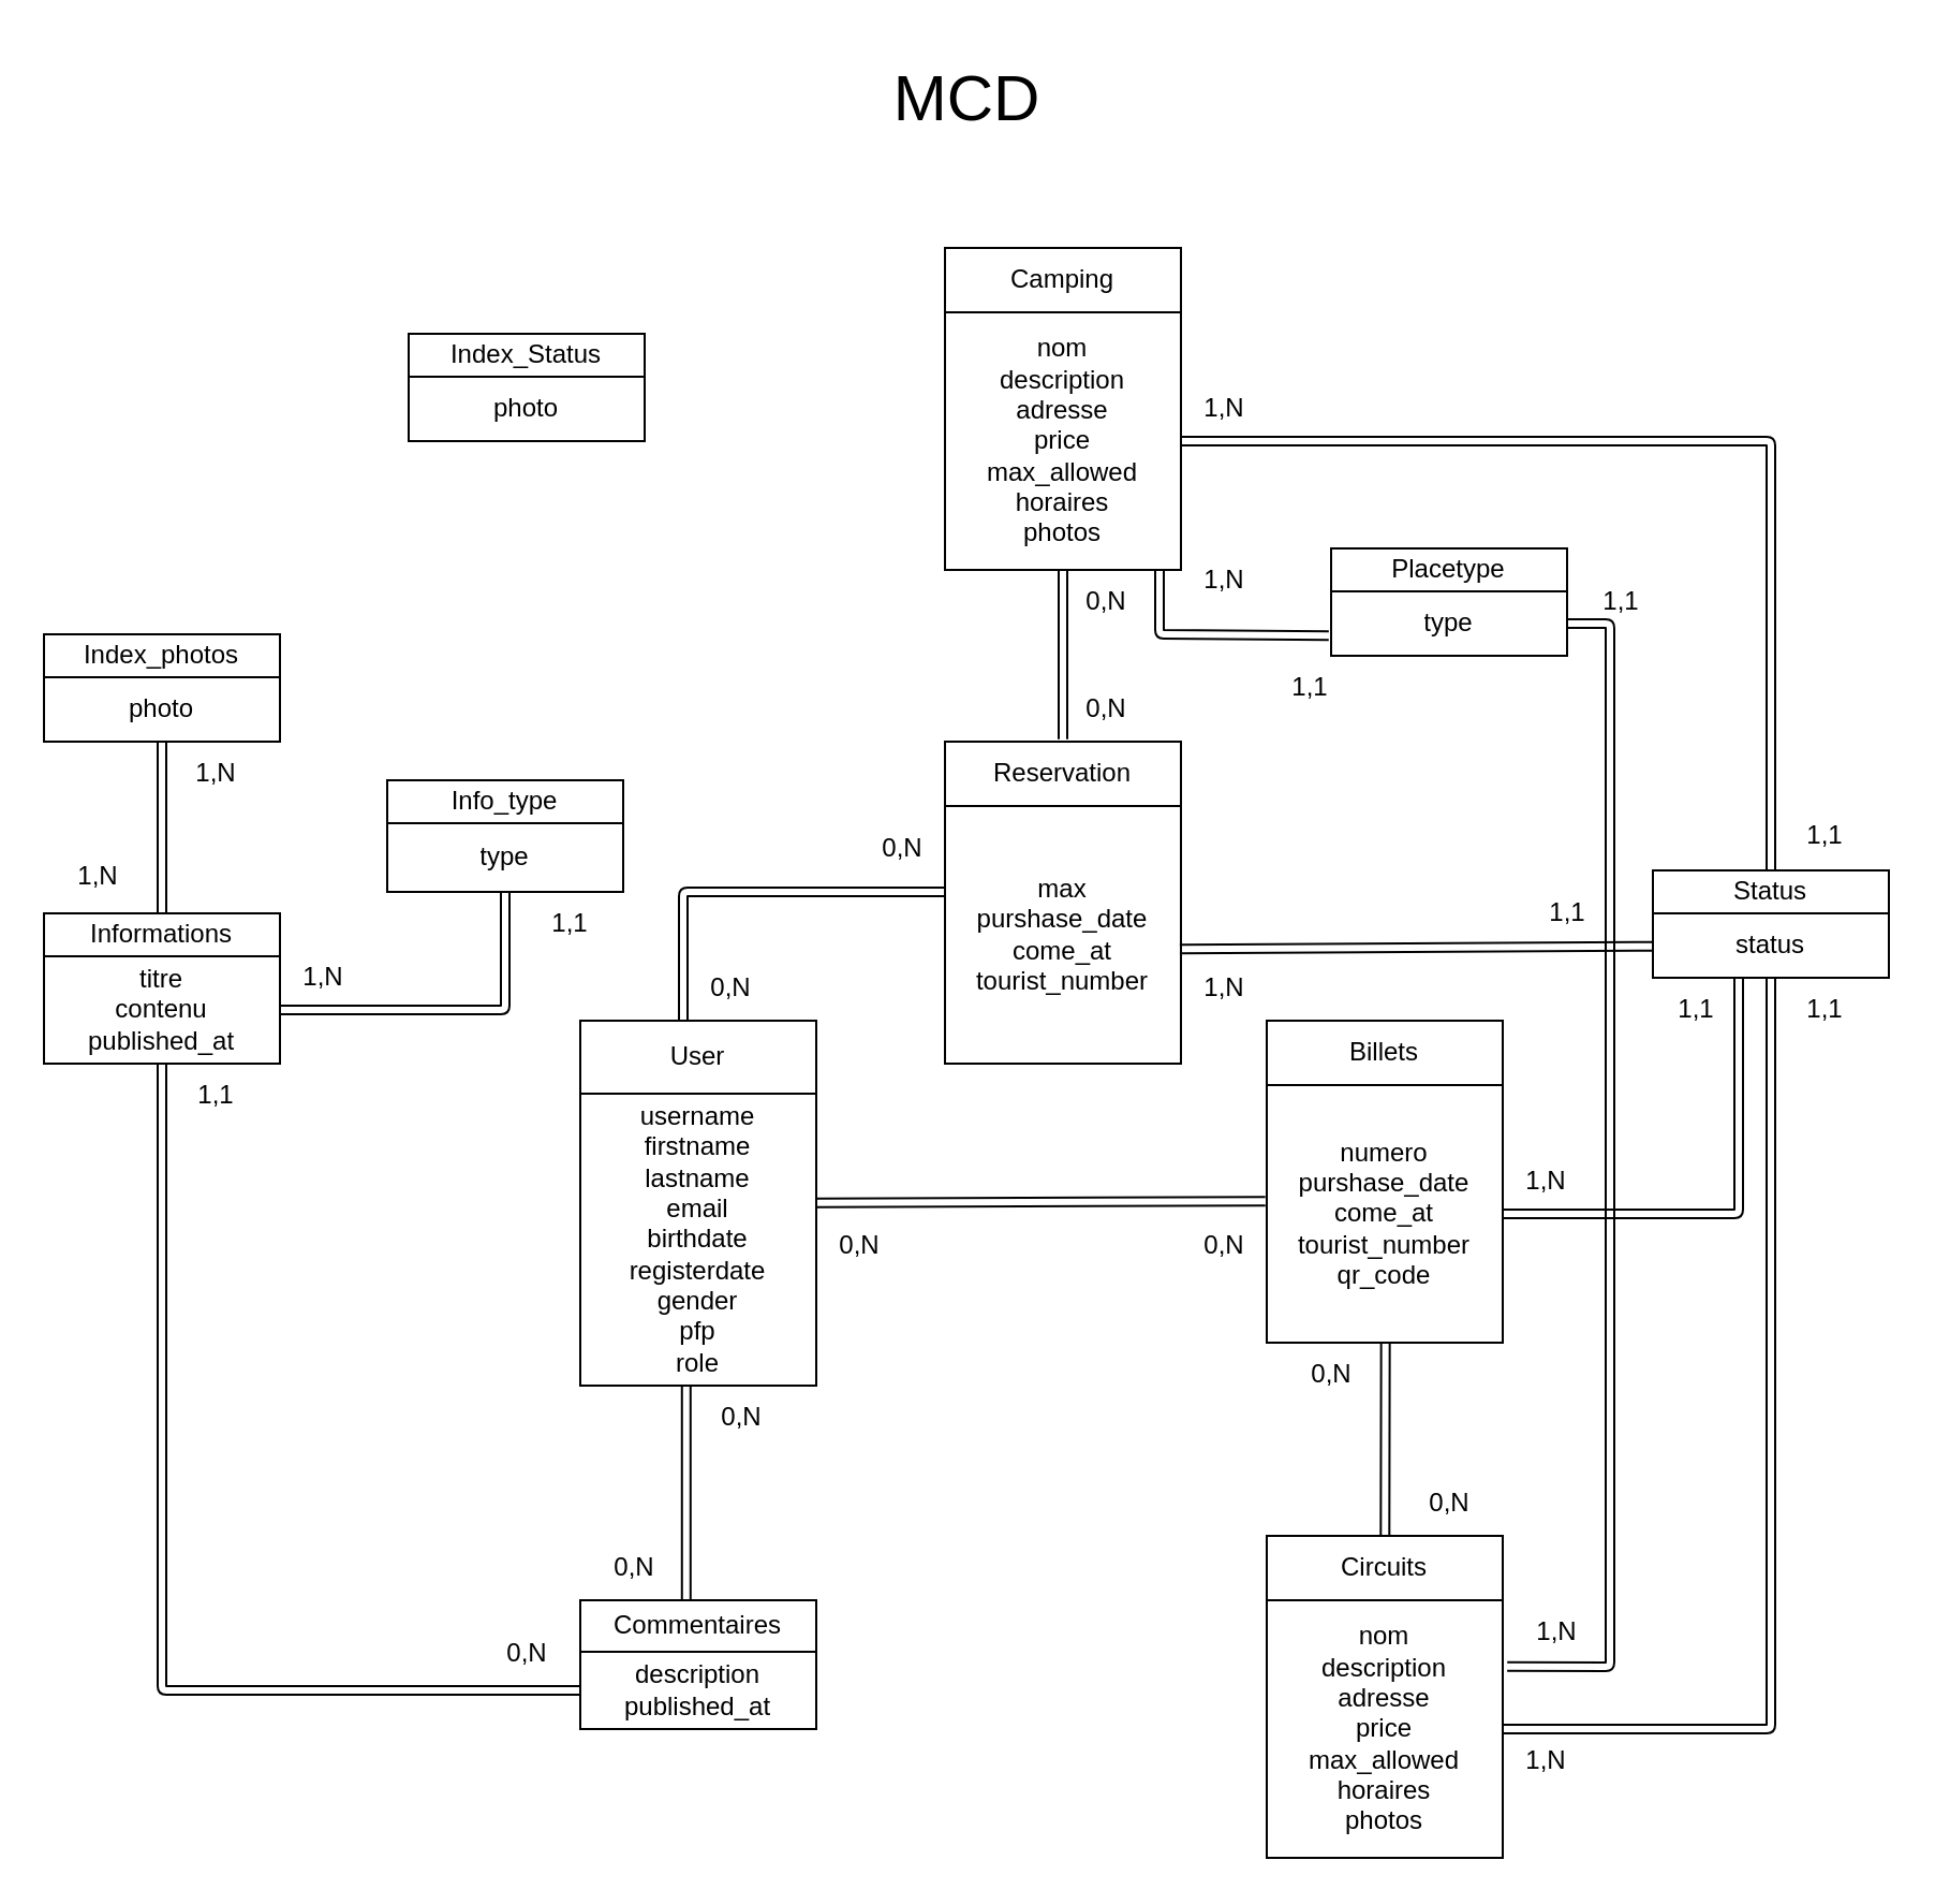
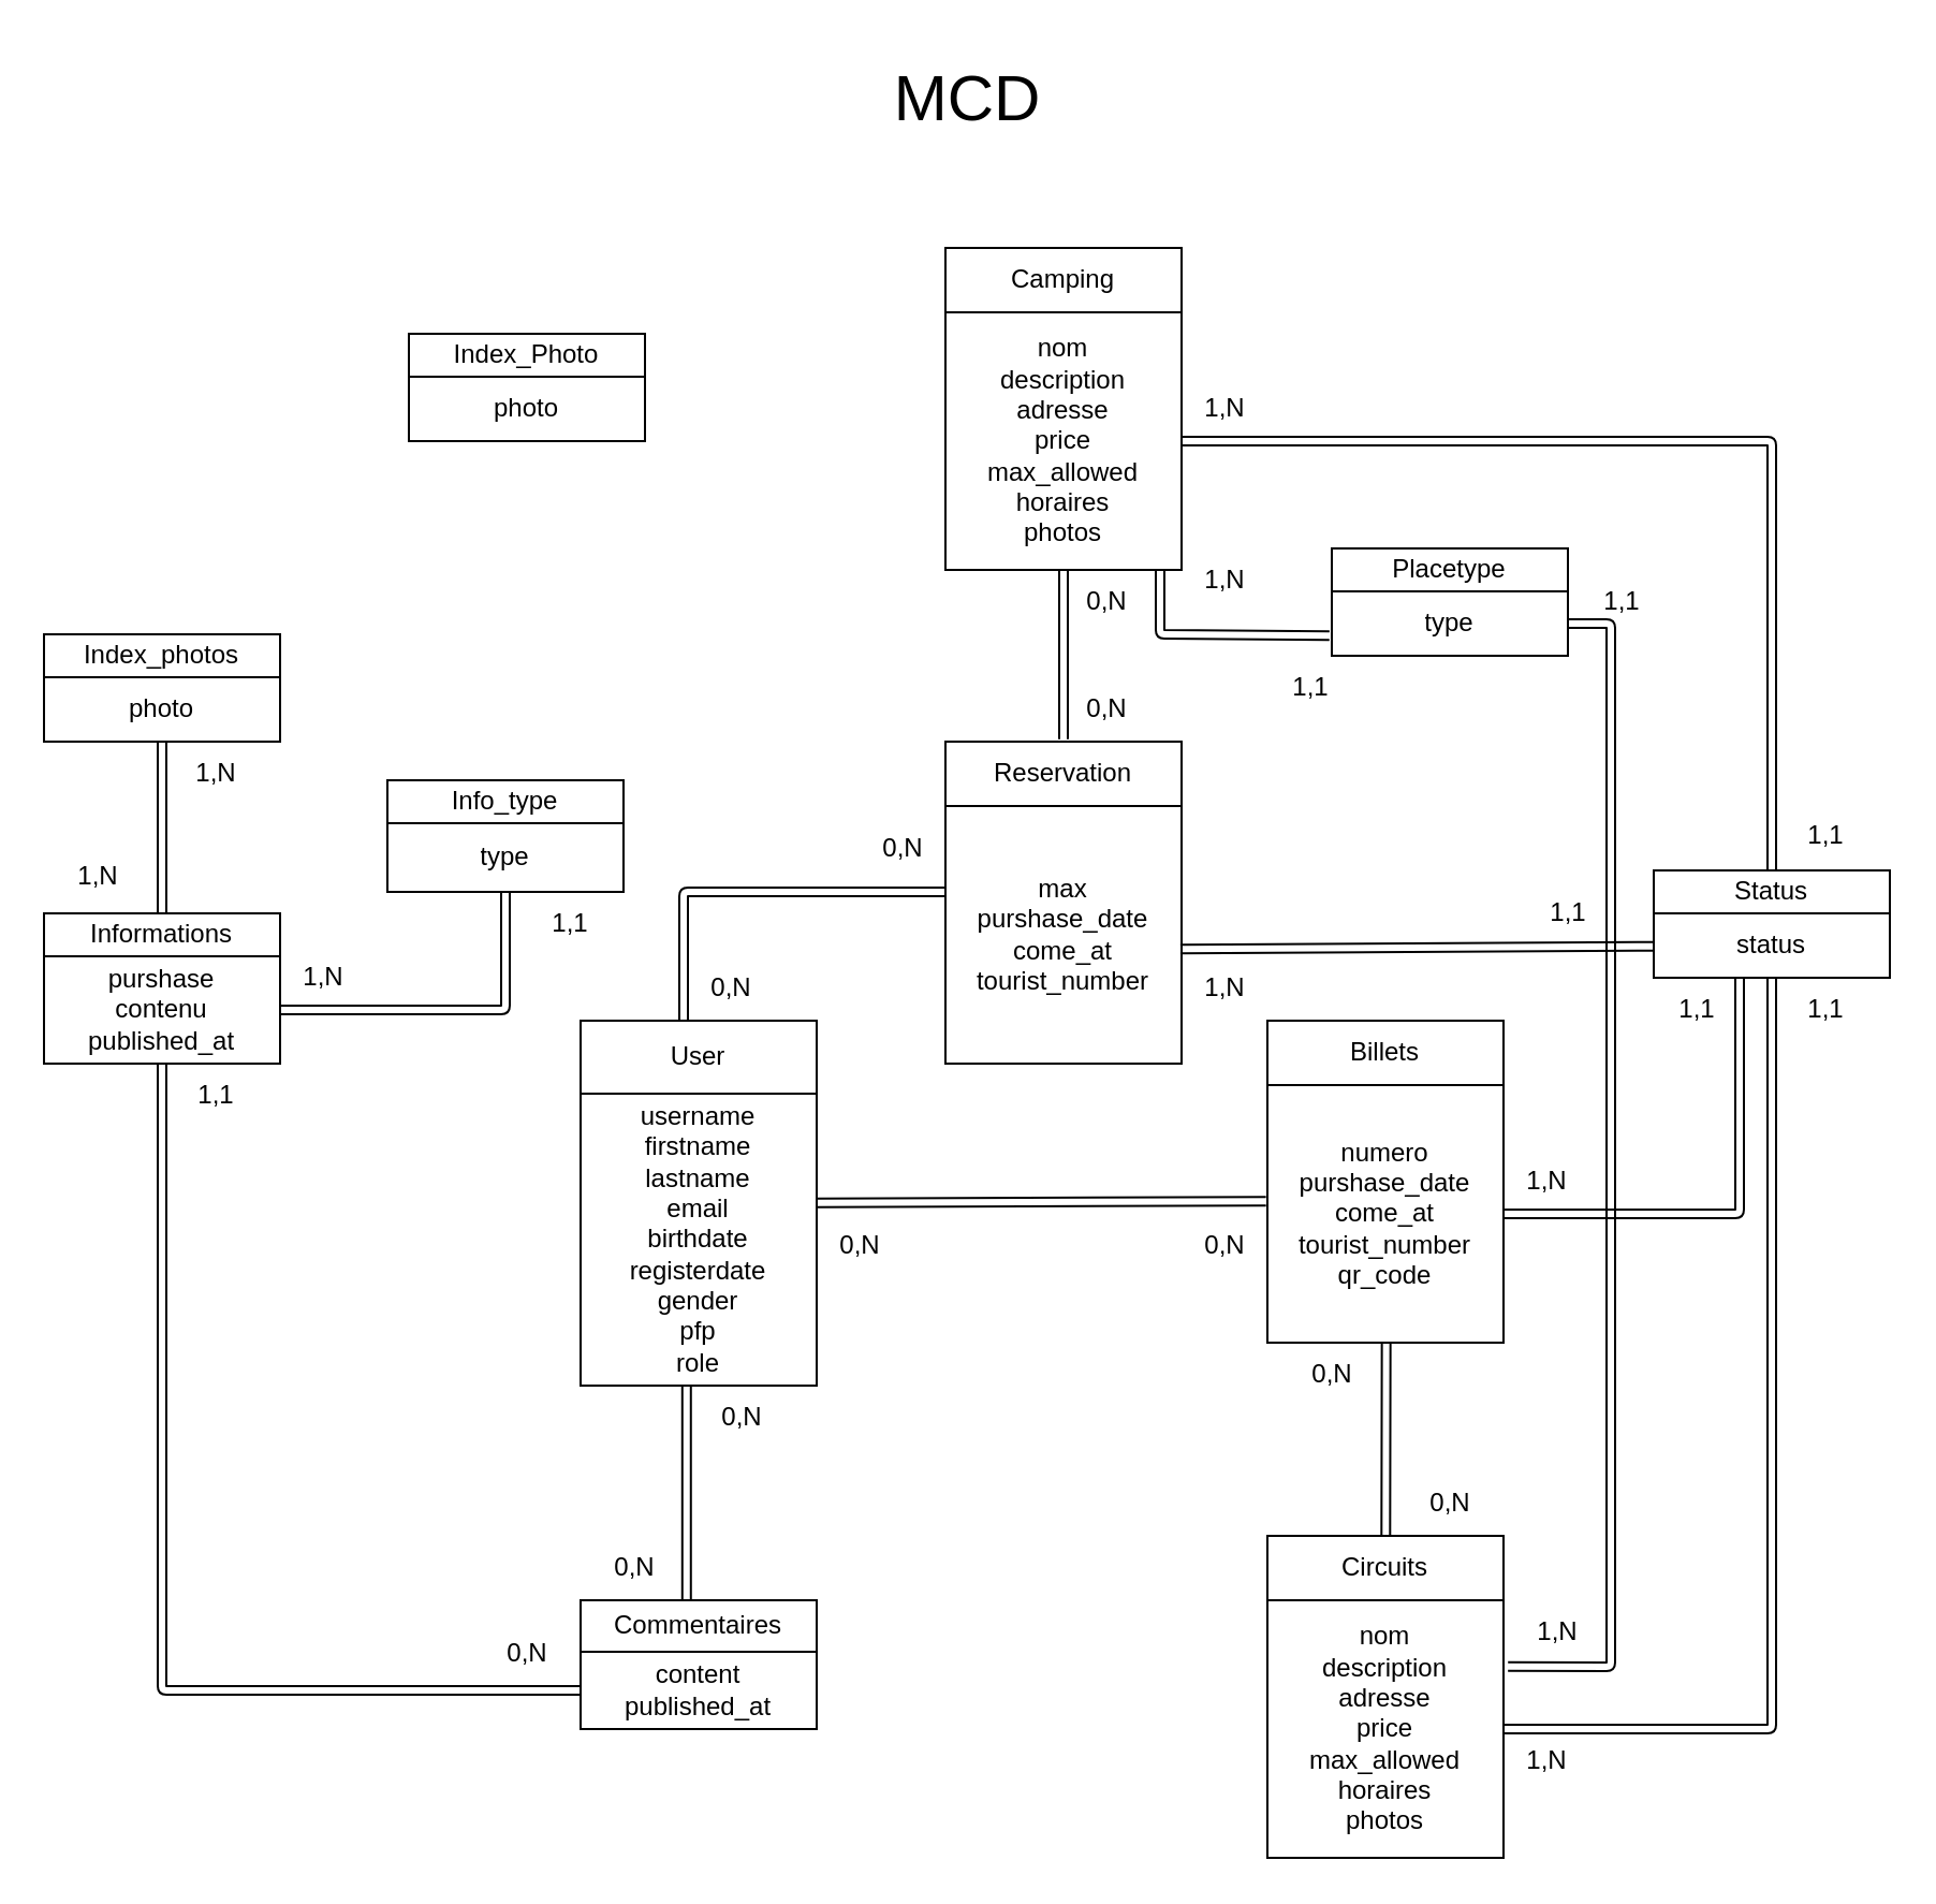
- <mxCell id="39" value="Index_Status" style="shape=partialRectangle;html=1;whiteSpace=wrap;connectable=0;overflow=hidden;fillColor=none;top=0;left=0;bottom=0;right=0;pointerEvents=1;" vertex="1" parent="38"><mxGeometry width="110" height="20" as="geometry"><mxRectangle width="110" height="20" as="alternateBounds" /></mxGeometry></mxCell>
+ <mxCell id="39" value="Index_Photo" style="shape=partialRectangle;html=1;whiteSpace=wrap;connectable=0;overflow=hidden;fillColor=none;top=0;left=0;bottom=0;right=0;pointerEvents=1;" vertex="1" parent="38"><mxGeometry width="110" height="20" as="geometry"><mxRectangle width="110" height="20" as="alternateBounds" /></mxGeometry></mxCell>
- <mxCell id="26" value="titre&lt;br&gt;contenu&lt;br&gt;published_at" style="shape=partialRectangle;html=1;whiteSpace=wrap;connectable=0;overflow=hidden;fillColor=none;top=0;left=0;bottom=0;right=0;pointerEvents=1;" vertex="1" parent="25"><mxGeometry width="110" height="50" as="geometry"><mxRectangle width="110" height="50" as="alternateBounds" /></mxGeometry></mxCell>
+ <mxCell id="26" value="purshase&lt;br&gt;contenu&lt;br&gt;published_at" style="shape=partialRectangle;html=1;whiteSpace=wrap;connectable=0;overflow=hidden;fillColor=none;top=0;left=0;bottom=0;right=0;pointerEvents=1;" vertex="1" parent="25"><mxGeometry width="110" height="50" as="geometry"><mxRectangle width="110" height="50" as="alternateBounds" /></mxGeometry></mxCell>
- <mxCell id="52" value="description&lt;br&gt;published_at&lt;br&gt;" style="shape=partialRectangle;html=1;whiteSpace=wrap;connectable=0;overflow=hidden;fillColor=none;top=0;left=0;bottom=0;right=0;pointerEvents=1;" vertex="1" parent="51"><mxGeometry width="110" height="36" as="geometry"><mxRectangle width="110" height="36" as="alternateBounds" /></mxGeometry></mxCell>
+ <mxCell id="52" value="content&lt;br&gt;published_at&lt;br&gt;" style="shape=partialRectangle;html=1;whiteSpace=wrap;connectable=0;overflow=hidden;fillColor=none;top=0;left=0;bottom=0;right=0;pointerEvents=1;" vertex="1" parent="51"><mxGeometry width="110" height="36" as="geometry"><mxRectangle width="110" height="36" as="alternateBounds" /></mxGeometry></mxCell>
